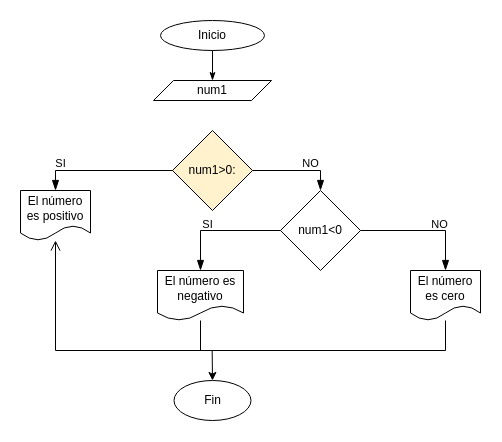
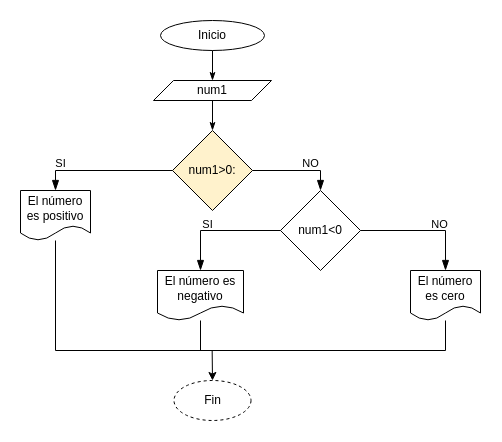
+ <mxCell id="6" value="" style="endArrow=classicThin;html=1;rounded=0;entryX=0.5;entryY=0;entryDx=0;entryDy=0;endFill=1;jumpSize=6;exitX=0.5;exitY=1;exitDx=0;exitDy=0;" edge="1" parent="1" source="3" target="5"><mxGeometry width="50" height="50" relative="1" as="geometry"><mxPoint x="211.81" y="100" as="sourcePoint" /><mxPoint x="211.81" y="130" as="targetPoint" /></mxGeometry></mxCell>
- <mxCell id="19" value="" style="edgeStyle=elbowEdgeStyle;endArrow=open;html=1;rounded=0;endSize=8;startSize=8;endFill=1;startFill=0;elbow=vertical;" edge="1" parent="1" source="16" target="7"><mxGeometry width="50" height="50" relative="1" as="geometry"><mxPoint x="455" y="350" as="sourcePoint" /><mxPoint x="60" y="240" as="targetPoint" /><Array as="points"><mxPoint x="240" y="350" /></Array></mxGeometry></mxCell>
+ <mxCell id="19" value="" style="edgeStyle=elbowEdgeStyle;endArrow=none;html=1;rounded=0;endSize=8;startSize=8;endFill=1;startFill=0;elbow=vertical;" edge="1" parent="1" source="16" target="7"><mxGeometry width="50" height="50" relative="1" as="geometry"><mxPoint x="455" y="350" as="sourcePoint" /><mxPoint x="60" y="240" as="targetPoint" /><Array as="points"><mxPoint x="240" y="350" /></Array></mxGeometry></mxCell>
- <mxCell id="22" value="Fin" style="ellipse;whiteSpace=wrap;html=1;" vertex="1" parent="1"><mxGeometry x="173.5" y="380" width="77" height="40" as="geometry" /></mxCell>
+ <mxCell id="22" value="Fin" style="ellipse;whiteSpace=wrap;html=1;dashed=1;" vertex="1" parent="1"><mxGeometry x="173.5" y="380" width="77" height="40" as="geometry" /></mxCell>
